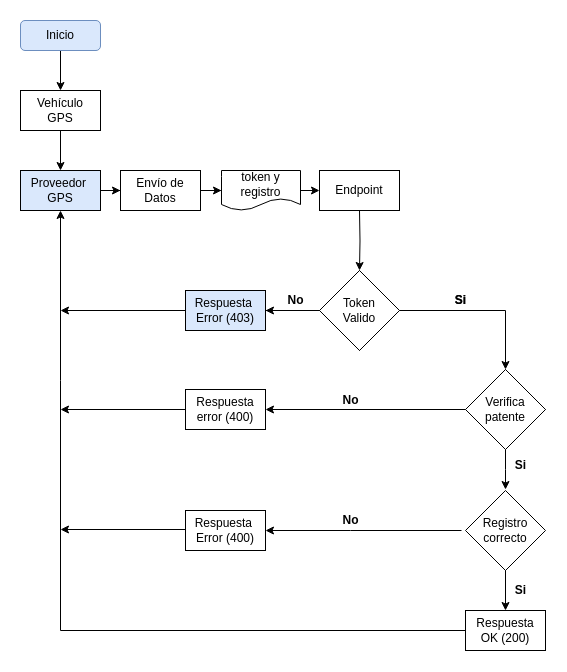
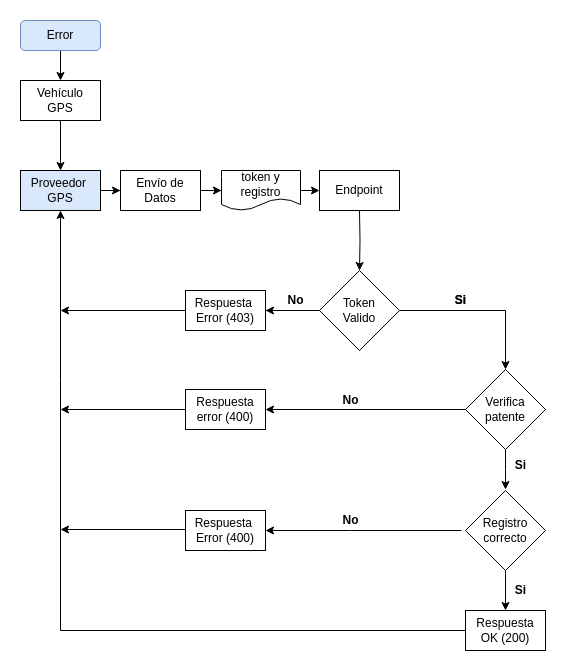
- <mxCell id="3" value="Inicio" style="rounded=1;whiteSpace=wrap;html=1;fillColor=#dae8fc;strokeColor=#6c8ebf;" parent="1" vertex="1"><mxGeometry x="20" y="20" width="80" height="30" as="geometry" /></mxCell>
+ <mxCell id="3" value="Error" style="rounded=1;whiteSpace=wrap;html=1;fillColor=#dae8fc;strokeColor=#6c8ebf;" parent="1" vertex="1"><mxGeometry x="20" y="20" width="80" height="30" as="geometry" /></mxCell>
- <mxCell id="5" value="Vehículo&lt;br&gt;GPS" style="rounded=0;whiteSpace=wrap;html=1;" parent="1" vertex="1"><mxGeometry x="20" y="90" width="80" height="40" as="geometry" /></mxCell>
+ <mxCell id="5" value="Vehículo&lt;br&gt;GPS" style="rounded=0;whiteSpace=wrap;html=1;" parent="1" vertex="1"><mxGeometry x="20" y="80" width="80" height="40" as="geometry" /></mxCell>
- <mxCell id="36" value="Respuesta&amp;nbsp;&lt;br&gt;Error (403)" style="whiteSpace=wrap;html=1;rounded=0;fillColor=#dae8fc;" parent="1" vertex="1"><mxGeometry x="185" y="290" width="80" height="40" as="geometry" /></mxCell>
+ <mxCell id="36" value="Respuesta&amp;nbsp;&lt;br&gt;Error (403)" style="whiteSpace=wrap;html=1;rounded=0;" parent="1" vertex="1"><mxGeometry x="185" y="290" width="80" height="40" as="geometry" /></mxCell>
